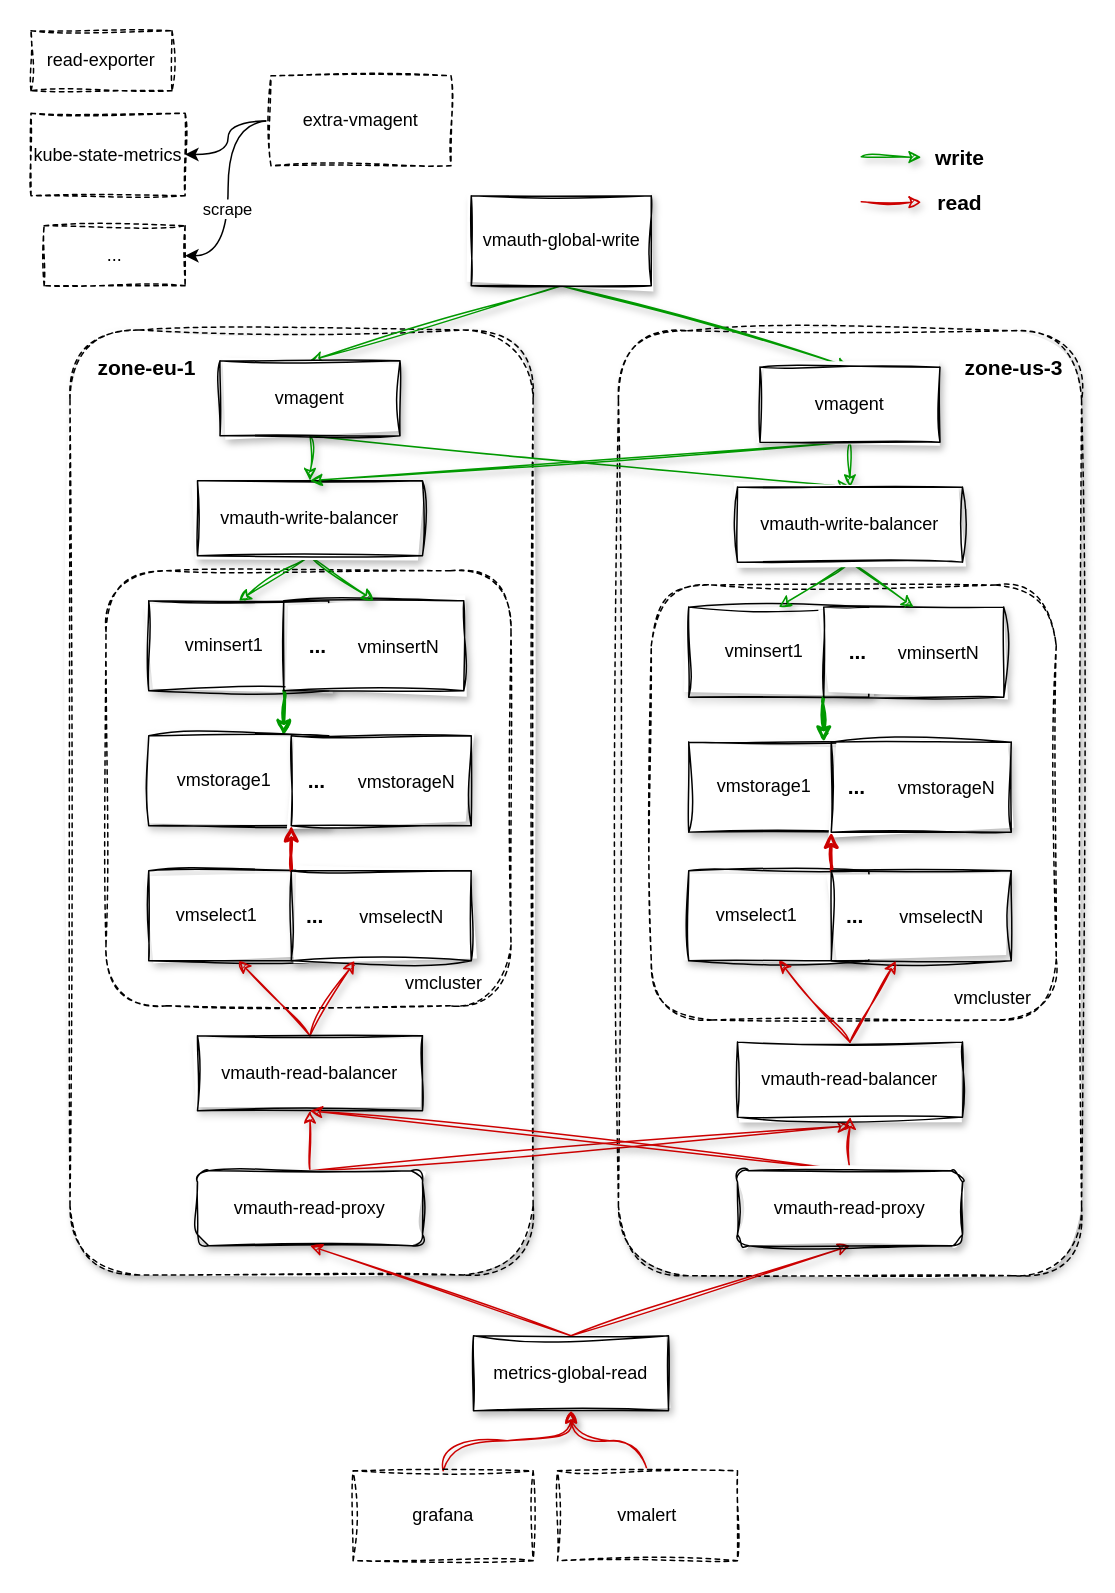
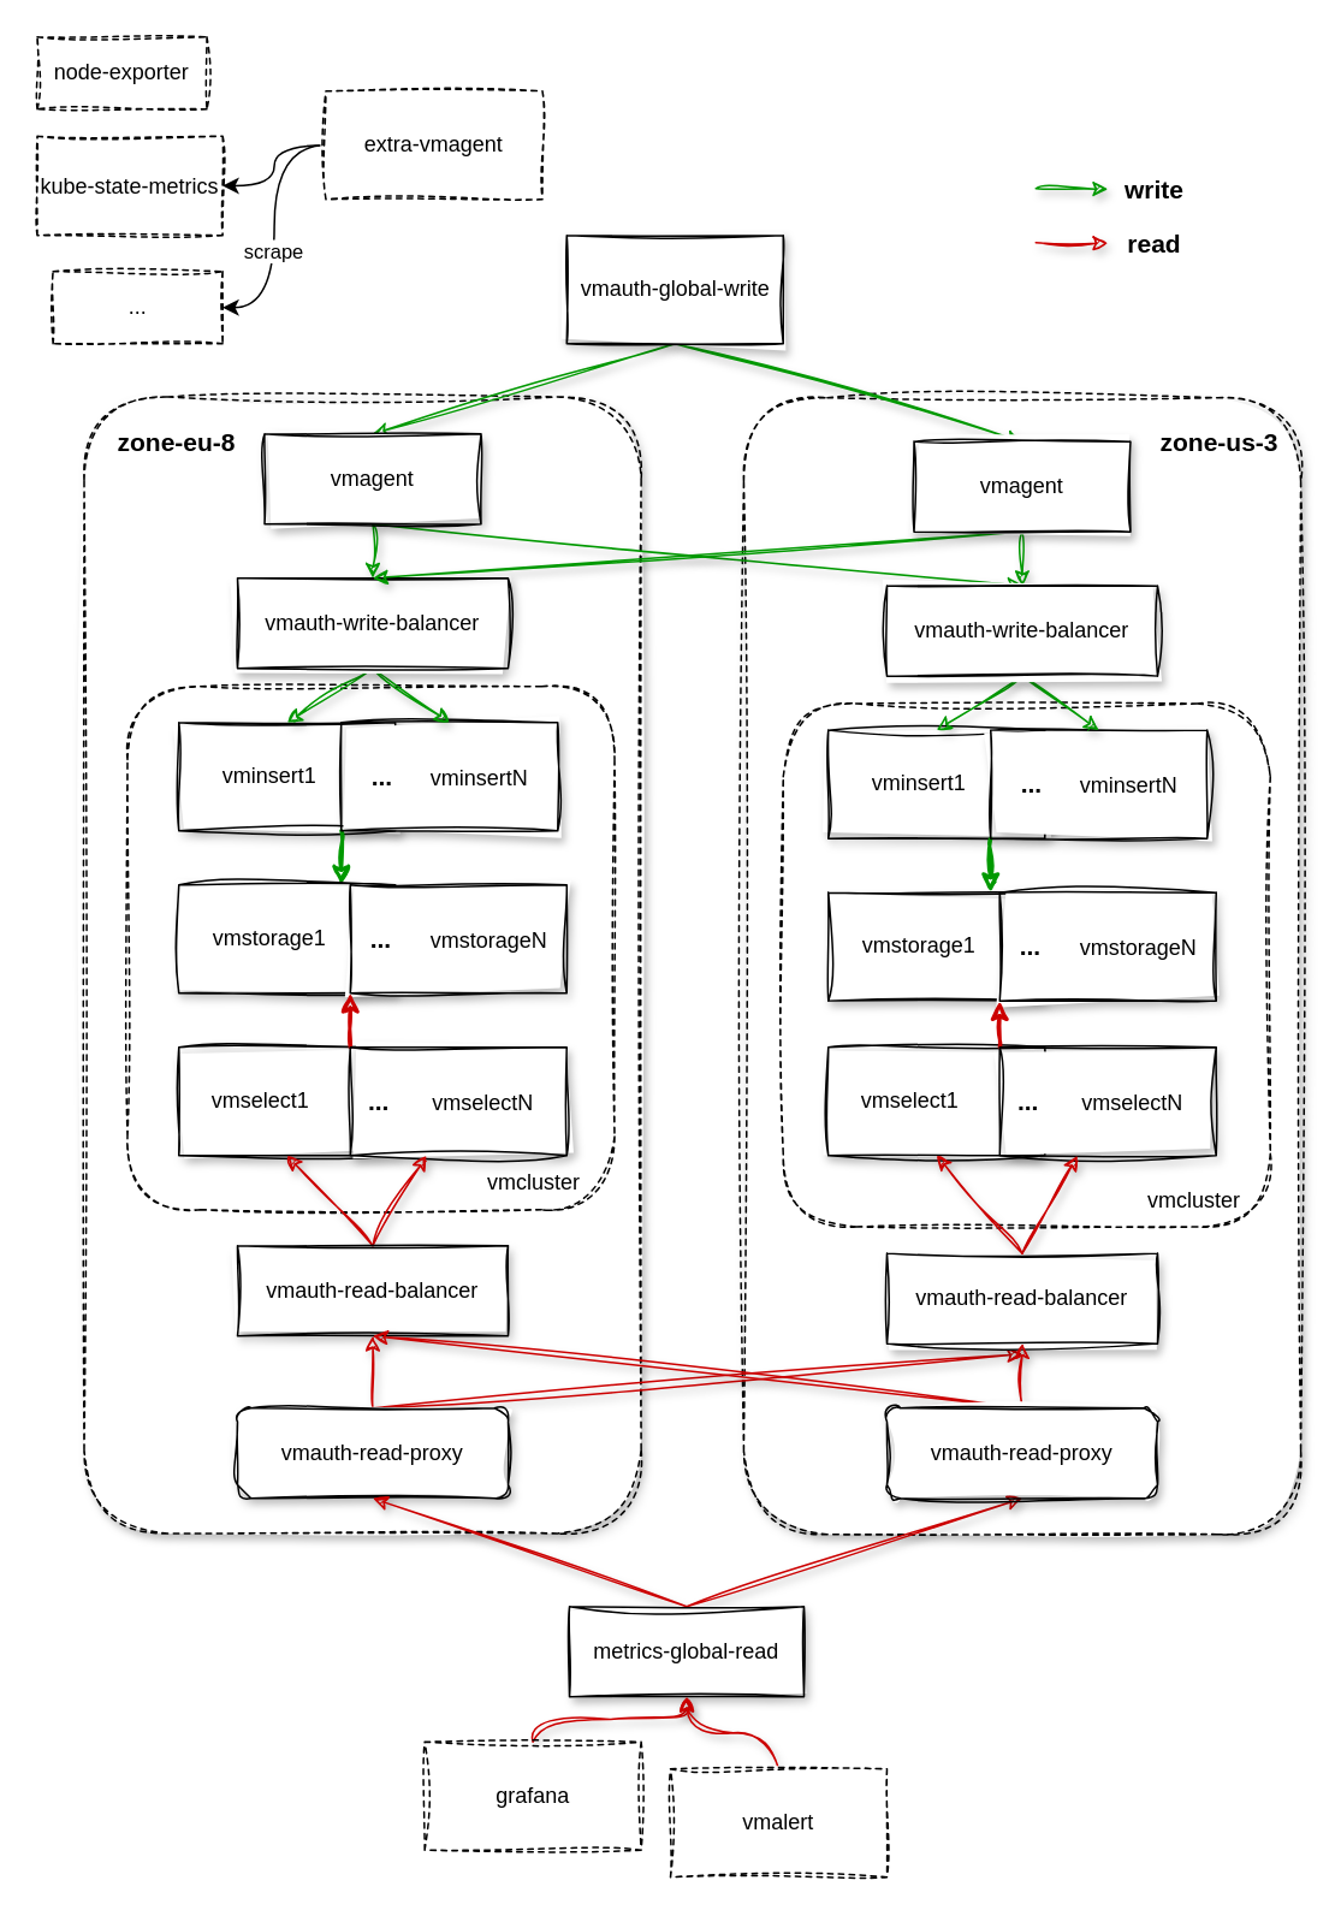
- <mxCell id="65" value="read-exporter" style="rounded=0;whiteSpace=wrap;html=1;sketch=1;curveFitting=1;jiggle=2;shadow=0;dashed=1;" vertex="1" parent="1"><mxGeometry x="20" y="20" width="94" height="40" as="geometry" /></mxCell>
+ <mxCell id="65" value="node-exporter" style="rounded=0;whiteSpace=wrap;html=1;sketch=1;curveFitting=1;jiggle=2;shadow=0;dashed=1;" vertex="1" parent="1"><mxGeometry x="20" y="20" width="94" height="40" as="geometry" /></mxCell>
- <mxCell id="32" value="&lt;b&gt;&lt;font style=&quot;font-size: 14px;&quot;&gt;zone-eu-1&lt;/font&gt;&lt;/b&gt;" style="text;html=1;align=center;verticalAlign=middle;resizable=0;points=[];autosize=1;strokeColor=none;fillColor=none;" vertex="1" parent="1"><mxGeometry x="52.25" y="230" width="90" height="30" as="geometry" /></mxCell>
+ <mxCell id="32" value="&lt;b&gt;&lt;font style=&quot;font-size: 14px;&quot;&gt;zone-eu-8&lt;/font&gt;&lt;/b&gt;" style="text;html=1;align=center;verticalAlign=middle;resizable=0;points=[];autosize=1;strokeColor=none;fillColor=none;" vertex="1" parent="1"><mxGeometry x="52.25" y="230" width="90" height="30" as="geometry" /></mxCell>
- <mxCell id="63" value="grafana" style="rounded=0;whiteSpace=wrap;html=1;sketch=1;curveFitting=1;jiggle=2;shadow=0;dashed=1;" vertex="1" parent="1"><mxGeometry x="234.75" y="980" width="120" height="60" as="geometry" /></mxCell>
+ <mxCell id="63" value="grafana" style="rounded=0;whiteSpace=wrap;html=1;sketch=1;curveFitting=1;jiggle=2;shadow=0;dashed=1;" vertex="1" parent="1"><mxGeometry x="234.75" y="965" width="120" height="60" as="geometry" /></mxCell>
